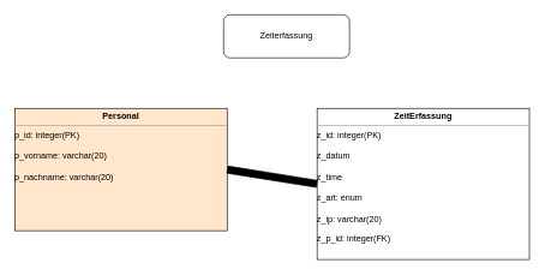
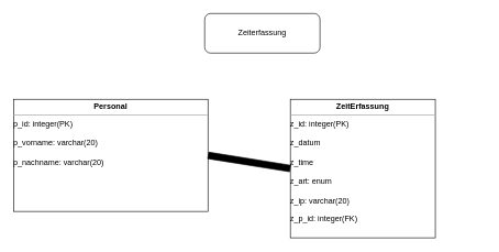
- <mxCell id="2" value="&lt;p style=&quot;margin:0px;margin-top:4px;text-align:center;&quot;&gt;&lt;b&gt;Personal&lt;/b&gt;&lt;/p&gt;&lt;hr size=&quot;1&quot;&gt;&lt;div style=&quot;height:2px;&quot;&gt;p_id: integer(PK)&lt;br&gt;&lt;br&gt;p_vorname: varchar(20)&lt;br&gt;&lt;br&gt;p_nachname: varchar(20)&lt;br&gt;&lt;br&gt;&lt;br&gt;&lt;/div&gt;" style="verticalAlign=top;align=left;overflow=fill;fontSize=12;fontFamily=Helvetica;html=1;fillColor=#ffe6cc;" vertex="1" parent="1"><mxGeometry x="20" y="150" width="295" height="170" as="geometry" /></mxCell>
+ <mxCell id="2" value="&lt;p style=&quot;margin:0px;margin-top:4px;text-align:center;&quot;&gt;&lt;b&gt;Personal&lt;/b&gt;&lt;/p&gt;&lt;hr size=&quot;1&quot;&gt;&lt;div style=&quot;height:2px;&quot;&gt;p_id: integer(PK)&lt;br&gt;&lt;br&gt;p_vorname: varchar(20)&lt;br&gt;&lt;br&gt;p_nachname: varchar(20)&lt;br&gt;&lt;br&gt;&lt;br&gt;&lt;/div&gt;" style="verticalAlign=top;align=left;overflow=fill;fontSize=12;fontFamily=Helvetica;html=1;" vertex="1" parent="1"><mxGeometry x="20" y="150" width="295" height="170" as="geometry" /></mxCell>
- <mxCell id="3" value="&lt;p style=&quot;margin:0px;margin-top:4px;text-align:center;&quot;&gt;&lt;b&gt;ZeitErfassung&lt;/b&gt;&lt;/p&gt;&lt;hr size=&quot;1&quot;&gt;&lt;div style=&quot;height:2px;&quot;&gt;z_id: integer(PK)&lt;br&gt;&lt;br&gt;z_datum&lt;br&gt;&lt;br&gt;z_time&lt;br&gt;&lt;br&gt;z_art: enum&lt;br&gt;&lt;br&gt;z_ip: varchar(20)&lt;br&gt;&lt;br&gt;z_p_id: integer(FK)&lt;/div&gt;" style="verticalAlign=top;align=left;overflow=fill;fontSize=12;fontFamily=Helvetica;html=1;" vertex="1" parent="1"><mxGeometry x="440" y="150" width="295" height="210" as="geometry" /></mxCell>
+ <mxCell id="3" value="&lt;p style=&quot;margin:0px;margin-top:4px;text-align:center;&quot;&gt;&lt;b&gt;ZeitErfassung&lt;/b&gt;&lt;/p&gt;&lt;hr size=&quot;1&quot;&gt;&lt;div style=&quot;height:2px;&quot;&gt;z_id: integer(PK)&lt;br&gt;&lt;br&gt;z_datum&lt;br&gt;&lt;br&gt;z_time&lt;br&gt;&lt;br&gt;z_art: enum&lt;br&gt;&lt;br&gt;z_ip: varchar(20)&lt;br&gt;&lt;br&gt;z_p_id: integer(FK)&lt;/div&gt;" style="verticalAlign=top;align=left;overflow=fill;fontSize=12;fontFamily=Helvetica;html=1;" vertex="1" parent="1"><mxGeometry x="440" y="150" width="220" height="210" as="geometry" /></mxCell>
